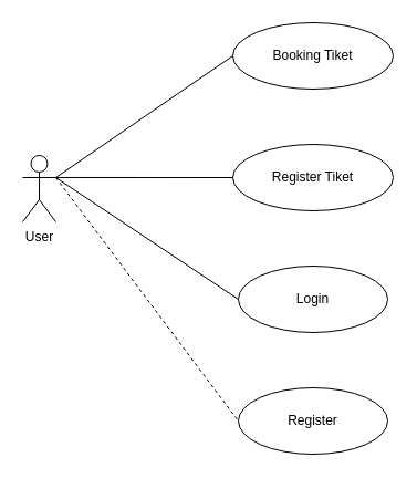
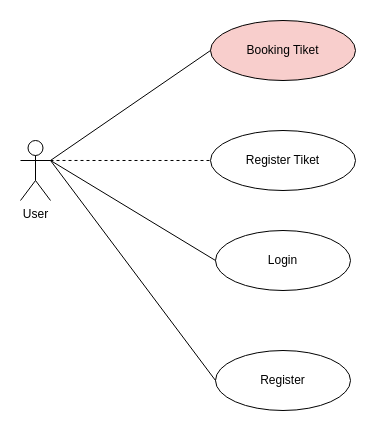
- <mxCell id="3" value="Booking Tiket" style="ellipse;whiteSpace=wrap;html=1;" vertex="1" parent="1"><mxGeometry x="210" y="20" width="145" height="60" as="geometry" /></mxCell>
+ <mxCell id="3" value="Booking Tiket" style="ellipse;whiteSpace=wrap;html=1;fillColor=#f8cecc;" vertex="1" parent="1"><mxGeometry x="210" y="20" width="145" height="60" as="geometry" /></mxCell>
- <mxCell id="8" value="" style="endArrow=none;html=1;rounded=0;exitX=1;exitY=0.333;exitDx=0;exitDy=0;exitPerimeter=0;entryX=0;entryY=0.5;entryDx=0;entryDy=0;" edge="1" parent="1" source="2" target="4"><mxGeometry width="50" height="50" relative="1" as="geometry"><mxPoint x="60" y="170" as="sourcePoint" /><mxPoint x="220" y="60" as="targetPoint" /></mxGeometry></mxCell>
+ <mxCell id="8" value="" style="endArrow=none;html=1;rounded=0;exitX=1;exitY=0.333;exitDx=0;exitDy=0;exitPerimeter=0;entryX=0;entryY=0.5;entryDx=0;entryDy=0;dashed=1;" edge="1" parent="1" source="2" target="4"><mxGeometry width="50" height="50" relative="1" as="geometry"><mxPoint x="60" y="170" as="sourcePoint" /><mxPoint x="220" y="60" as="targetPoint" /></mxGeometry></mxCell>
- <mxCell id="5" value="Login" style="ellipse;whiteSpace=wrap;html=1;" vertex="1" parent="1"><mxGeometry x="215" y="240" width="135" height="60" as="geometry" /></mxCell>
+ <mxCell id="5" value="Login" style="ellipse;whiteSpace=wrap;html=1;" vertex="1" parent="1"><mxGeometry x="215" y="230" width="135" height="60" as="geometry" /></mxCell>
- <mxCell id="10" value="" style="endArrow=none;html=1;rounded=0;exitX=1;exitY=0.333;exitDx=0;exitDy=0;exitPerimeter=0;entryX=0;entryY=0.5;entryDx=0;entryDy=0;dashed=1;" edge="1" parent="1" source="2" target="6"><mxGeometry width="50" height="50" relative="1" as="geometry"><mxPoint x="60" y="170" as="sourcePoint" /><mxPoint x="225" y="280" as="targetPoint" /></mxGeometry></mxCell>
+ <mxCell id="10" value="" style="endArrow=none;html=1;rounded=0;exitX=1;exitY=0.333;exitDx=0;exitDy=0;exitPerimeter=0;entryX=0;entryY=0.5;entryDx=0;entryDy=0;" edge="1" parent="1" source="2" target="6"><mxGeometry width="50" height="50" relative="1" as="geometry"><mxPoint x="60" y="170" as="sourcePoint" /><mxPoint x="225" y="280" as="targetPoint" /></mxGeometry></mxCell>
